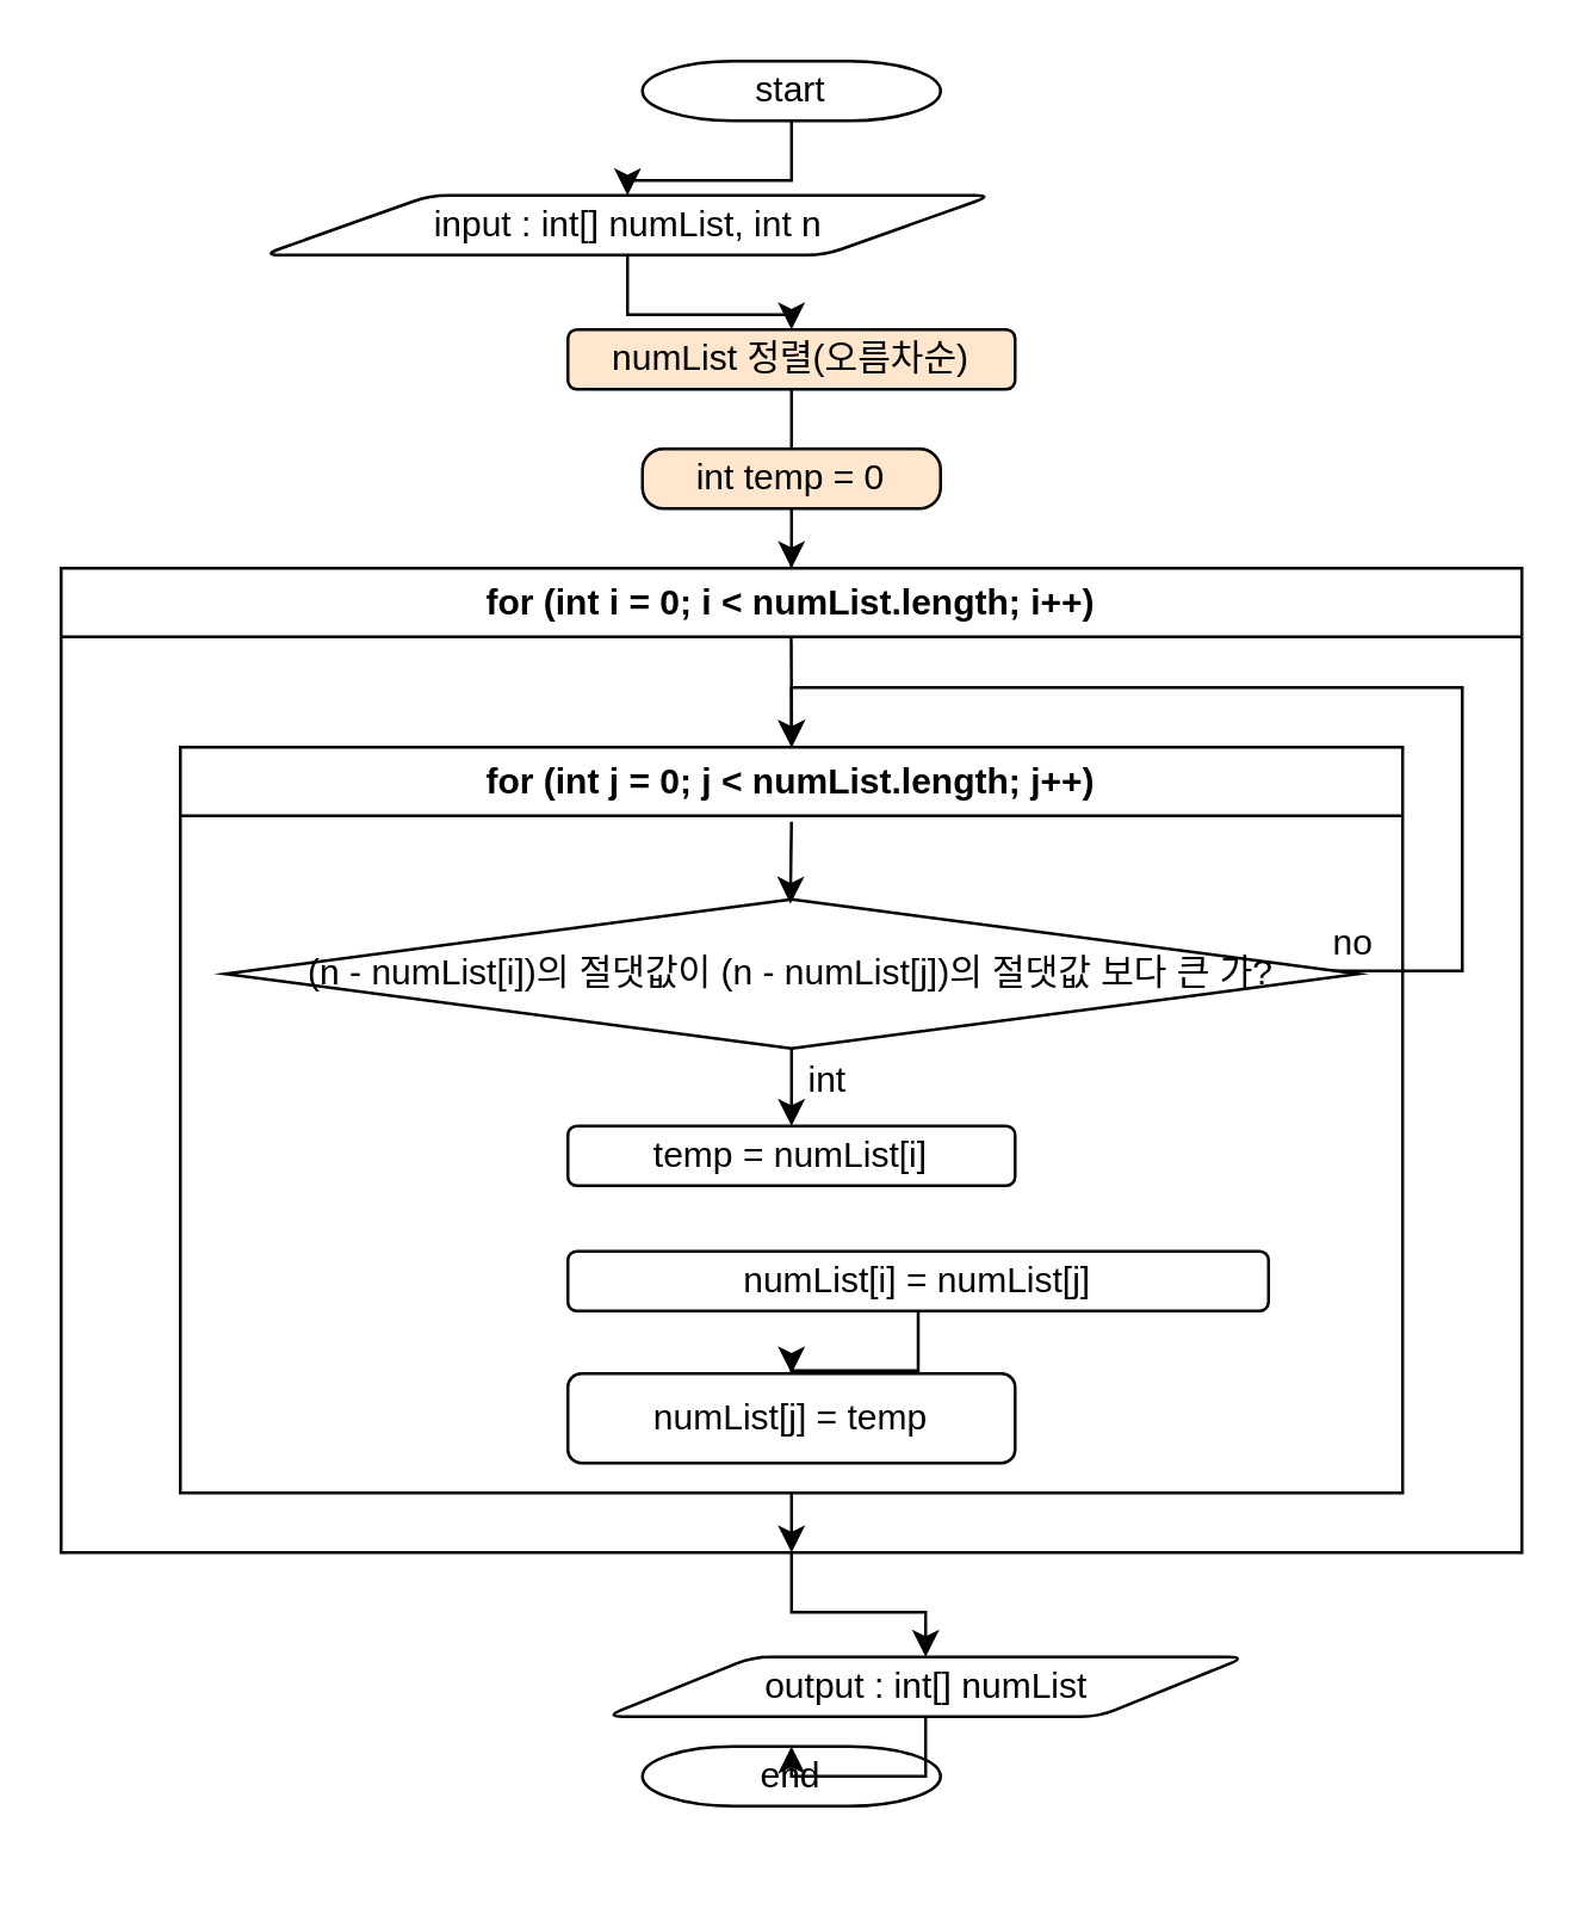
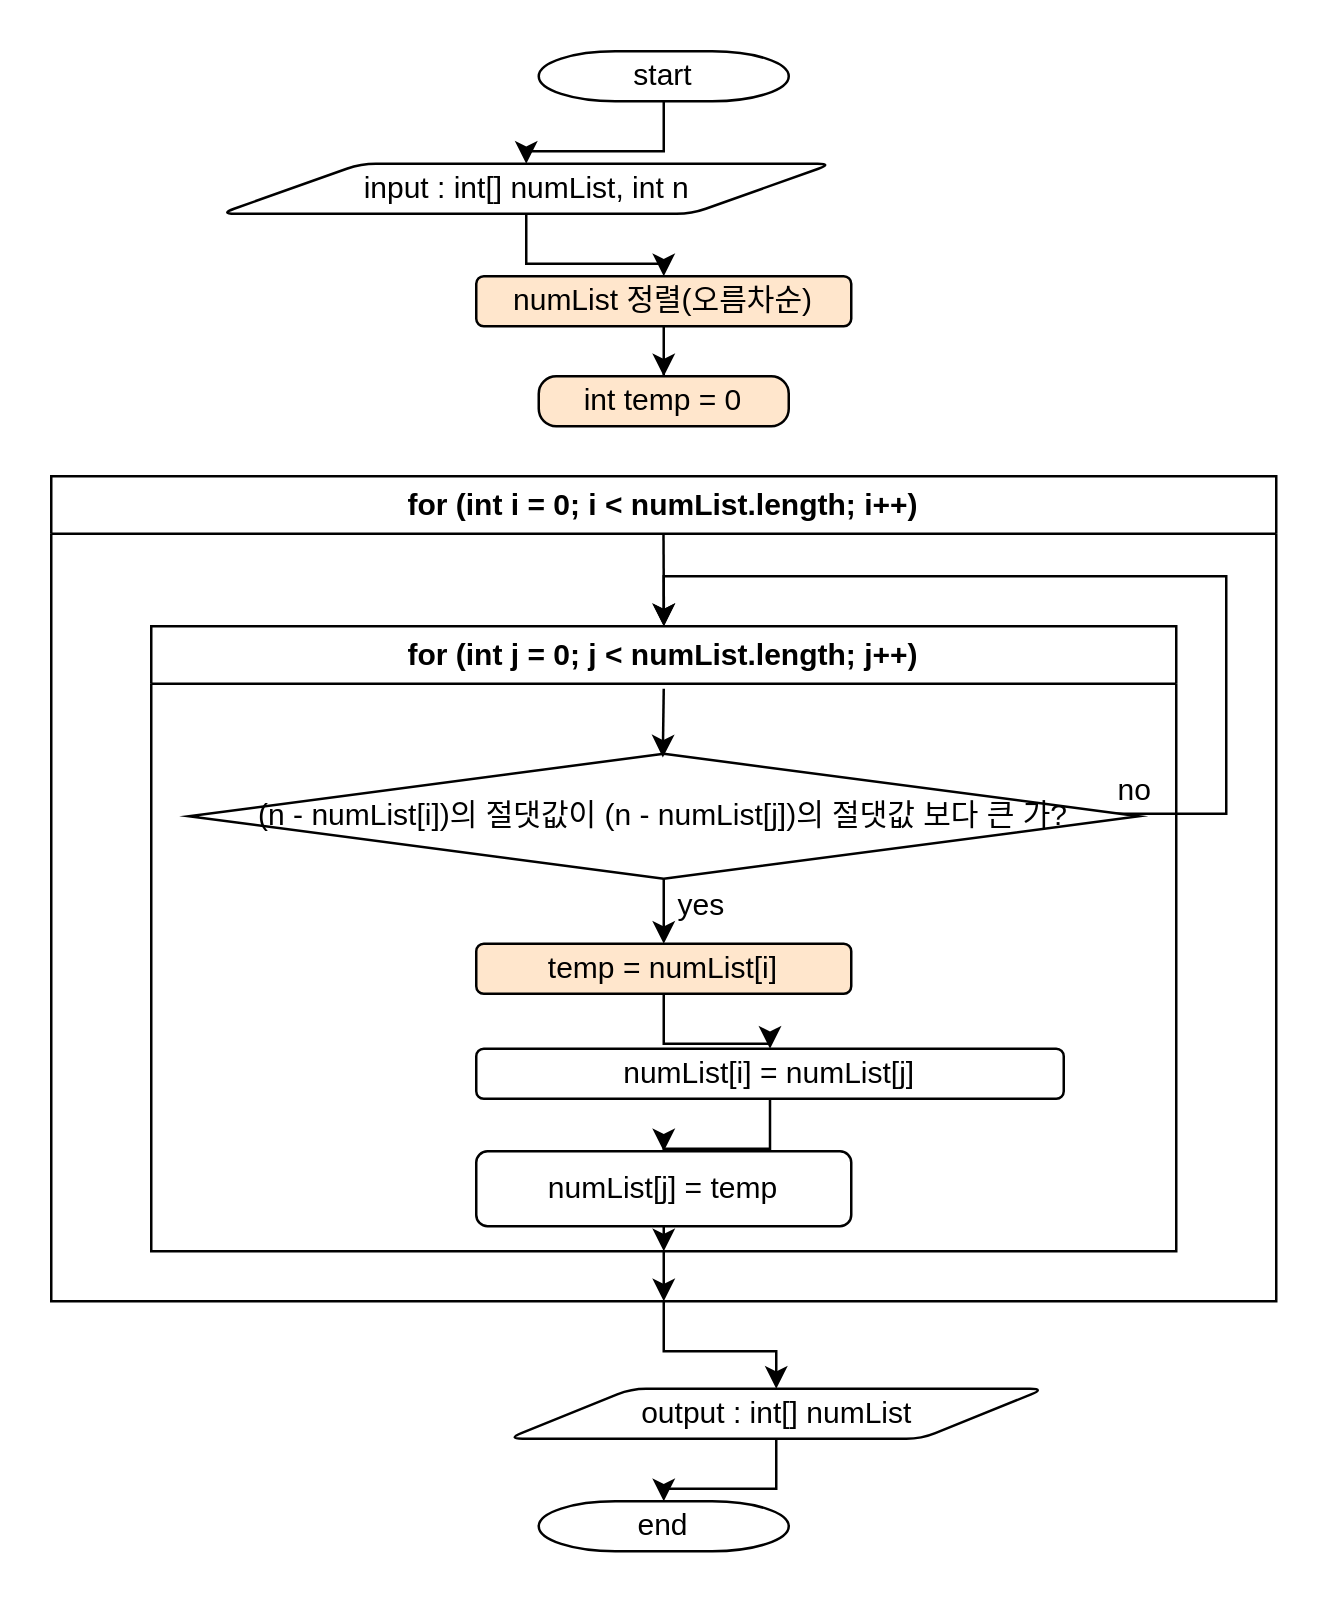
- <mxCell id="25" style="edgeStyle=orthogonalEdgeStyle;rounded=0;orthogonalLoop=1;jettySize=auto;html=1;entryX=0.5;entryY=0;entryDx=0;entryDy=0;endArrow=none;" edge="1" parent="1" source="26" target="8"><mxGeometry relative="1" as="geometry" /></mxCell>
+ <mxCell id="25" style="edgeStyle=orthogonalEdgeStyle;rounded=0;orthogonalLoop=1;jettySize=auto;html=1;entryX=0.5;entryY=0;entryDx=0;entryDy=0;" edge="1" parent="1" source="26" target="8"><mxGeometry relative="1" as="geometry" /></mxCell>
- <mxCell id="7" style="edgeStyle=orthogonalEdgeStyle;rounded=0;orthogonalLoop=1;jettySize=auto;html=1;entryX=0.5;entryY=0;entryDx=0;entryDy=0;" edge="1" parent="1" source="8" target="9"><mxGeometry relative="1" as="geometry" /></mxCell>
- <mxCell id="22" value="int" style="text;html=1;align=left;verticalAlign=middle;whiteSpace=wrap;rounded=0;" vertex="1" parent="11"><mxGeometry x="209" y="97" width="40" height="30" as="geometry" /></mxCell>
+ <mxCell id="22" value="yes" style="text;html=1;align=left;verticalAlign=middle;whiteSpace=wrap;rounded=0;" vertex="1" parent="11"><mxGeometry x="209" y="97" width="40" height="30" as="geometry" /></mxCell>
- <mxCell id="17" value="temp = numList[i]" style="rounded=1;whiteSpace=wrap;html=1;" vertex="1" parent="11"><mxGeometry x="130" y="127" width="150" height="20" as="geometry" /></mxCell>
+ <mxCell id="17" value="temp = numList[i]" style="rounded=1;whiteSpace=wrap;html=1;fillColor=#ffe6cc;" vertex="1" parent="11"><mxGeometry x="130" y="127" width="150" height="20" as="geometry" /></mxCell>
+ <mxCell id="16" style="edgeStyle=orthogonalEdgeStyle;rounded=0;orthogonalLoop=1;jettySize=auto;html=1;" edge="1" parent="11" source="17" target="19"><mxGeometry relative="1" as="geometry" /></mxCell>
+ <mxCell id="20" style="edgeStyle=orthogonalEdgeStyle;rounded=0;orthogonalLoop=1;jettySize=auto;html=1;entryX=0.5;entryY=1;entryDx=0;entryDy=0;exitX=0.5;exitY=1;exitDx=0;exitDy=0;" edge="1" parent="11" source="21" target="11"><mxGeometry relative="1" as="geometry"><mxPoint x="190" y="300" as="targetPoint" /><Array as="points"><mxPoint x="205" y="240" /><mxPoint x="205" y="240" /></Array></mxGeometry></mxCell>
- <mxCell id="4" value="end" style="strokeWidth=1;html=1;shape=mxgraph.flowchart.terminator;whiteSpace=wrap;" vertex="1" parent="1"><mxGeometry x="215" y="585" width="100" height="20" as="geometry" /></mxCell>
+ <mxCell id="4" value="end" style="strokeWidth=1;html=1;shape=mxgraph.flowchart.terminator;whiteSpace=wrap;" vertex="1" parent="1"><mxGeometry x="215" y="600" width="100" height="20" as="geometry" /></mxCell>
